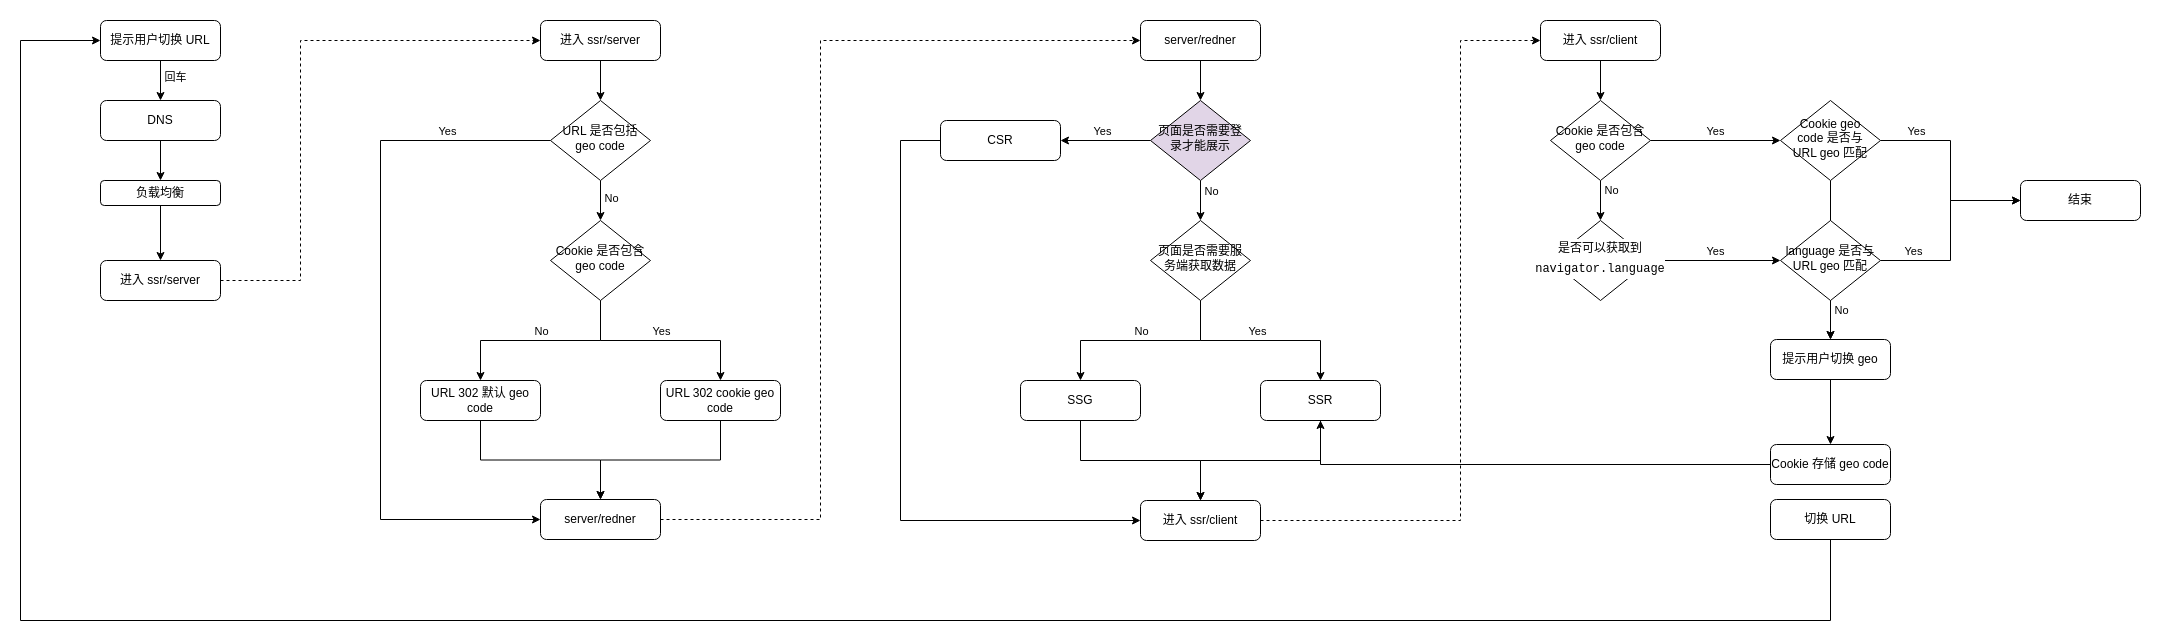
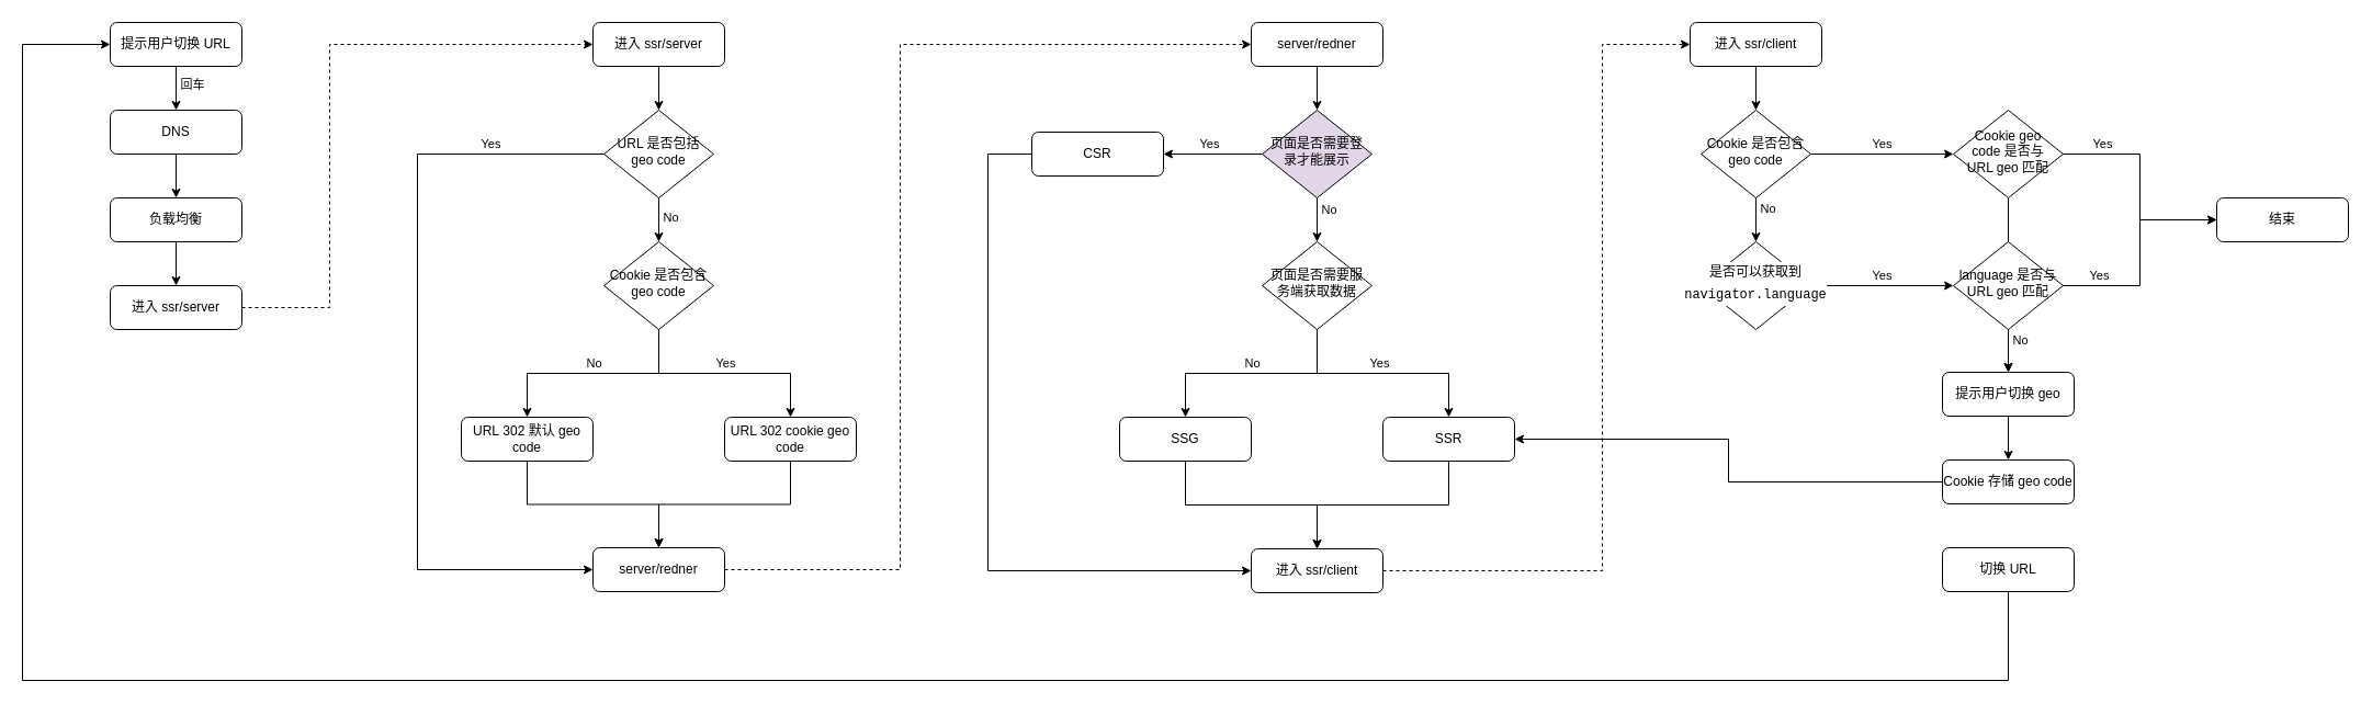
- <mxCell id="60" value="负载均衡" style="rounded=1;whiteSpace=wrap;html=1;fontSize=12;glass=0;strokeWidth=1;shadow=0;" parent="1" vertex="1"><mxGeometry x="100" y="180" width="120" height="25" as="geometry" /></mxCell>
+ <mxCell id="60" value="负载均衡" style="rounded=1;whiteSpace=wrap;html=1;fontSize=12;glass=0;strokeWidth=1;shadow=0;" parent="1" vertex="1"><mxGeometry x="100" y="180" width="120" height="40" as="geometry" /></mxCell>
- <mxCell id="34" value="Cookie 存储 geo&amp;nbsp;code" style="rounded=1;whiteSpace=wrap;html=1;fontSize=12;glass=0;strokeWidth=1;shadow=0;" parent="1" vertex="1"><mxGeometry x="1770" y="444" width="120" height="40" as="geometry" /></mxCell>
+ <mxCell id="34" value="Cookie 存储 geo&amp;nbsp;code" style="rounded=1;whiteSpace=wrap;html=1;fontSize=12;glass=0;strokeWidth=1;shadow=0;" parent="1" vertex="1"><mxGeometry x="1770" y="419" width="120" height="40" as="geometry" /></mxCell>
